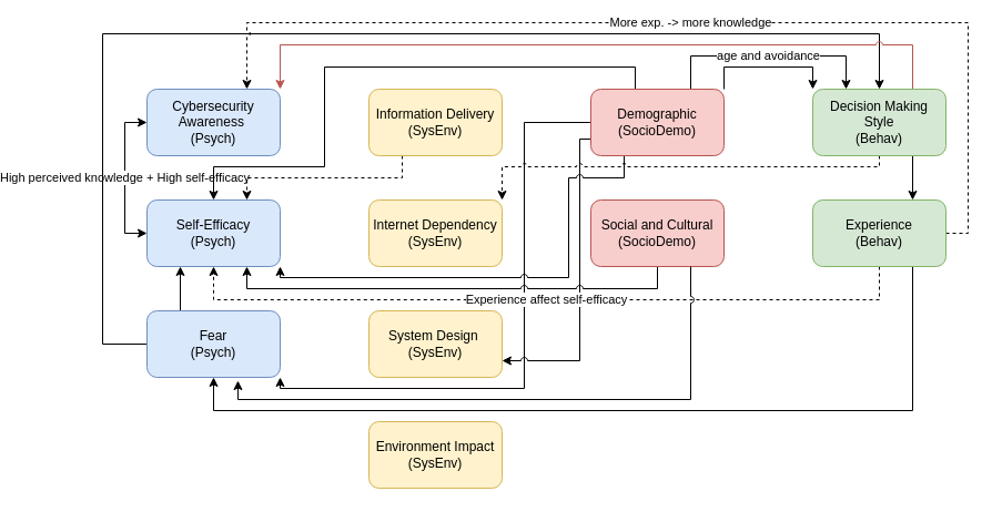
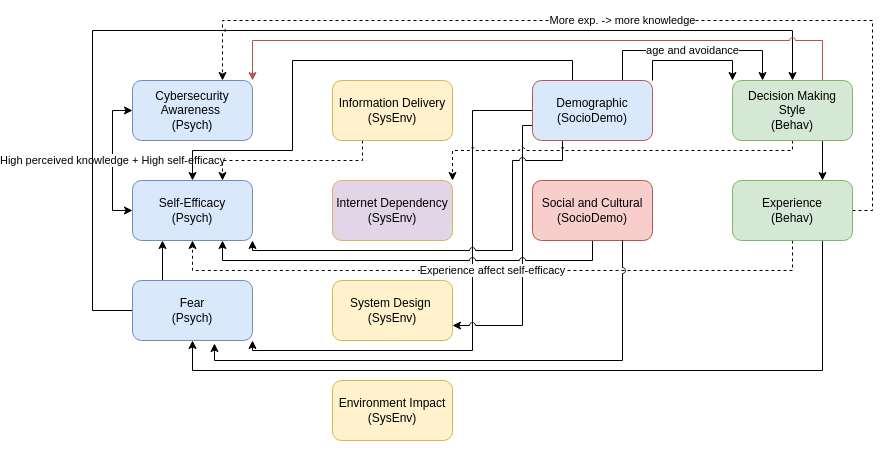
- <mxCell id="19" value="Demographic&lt;br&gt;(SocioDemo)" style="rounded=1;whiteSpace=wrap;html=1;fillColor=#f8cecc;strokeColor=#b85450;" parent="1" vertex="1"><mxGeometry x="460" y="80" width="120" height="60" as="geometry" /></mxCell>
+ <mxCell id="19" value="Demographic&lt;br&gt;(SocioDemo)" style="rounded=1;whiteSpace=wrap;html=1;fillColor=#dae8fc;strokeColor=#b85450;" parent="1" vertex="1"><mxGeometry x="460" y="80" width="120" height="60" as="geometry" /></mxCell>
- <mxCell id="10" value="Internet Dependency&lt;br&gt;(SysEnv)" style="rounded=1;whiteSpace=wrap;html=1;fillColor=#fff2cc;strokeColor=#d6b656;" parent="1" vertex="1"><mxGeometry x="260" y="180" width="120" height="60" as="geometry" /></mxCell>
+ <mxCell id="10" value="Internet Dependency&lt;br&gt;(SysEnv)" style="rounded=1;whiteSpace=wrap;html=1;fillColor=#e1d5e7;strokeColor=#d6b656;" parent="1" vertex="1"><mxGeometry x="260" y="180" width="120" height="60" as="geometry" /></mxCell>
